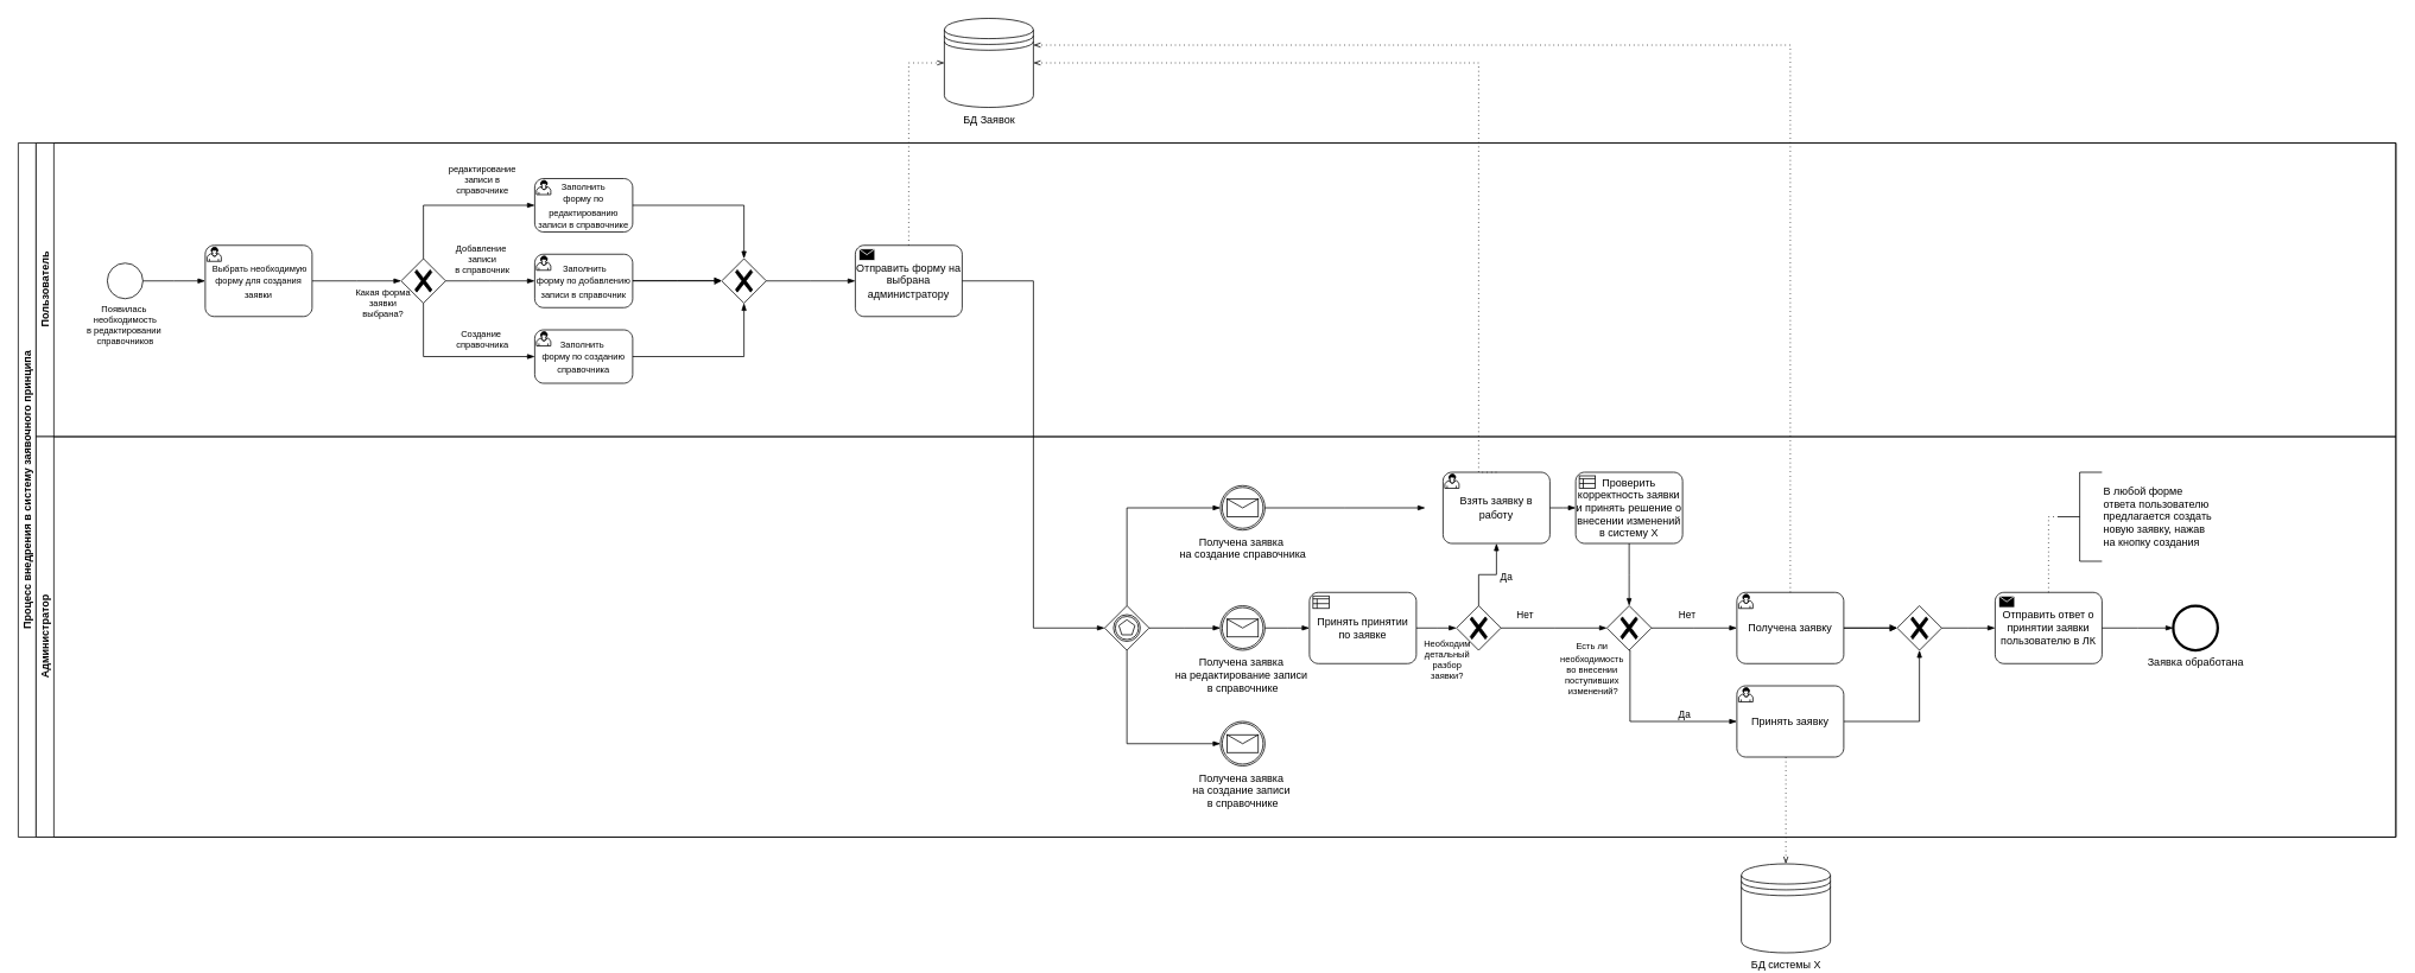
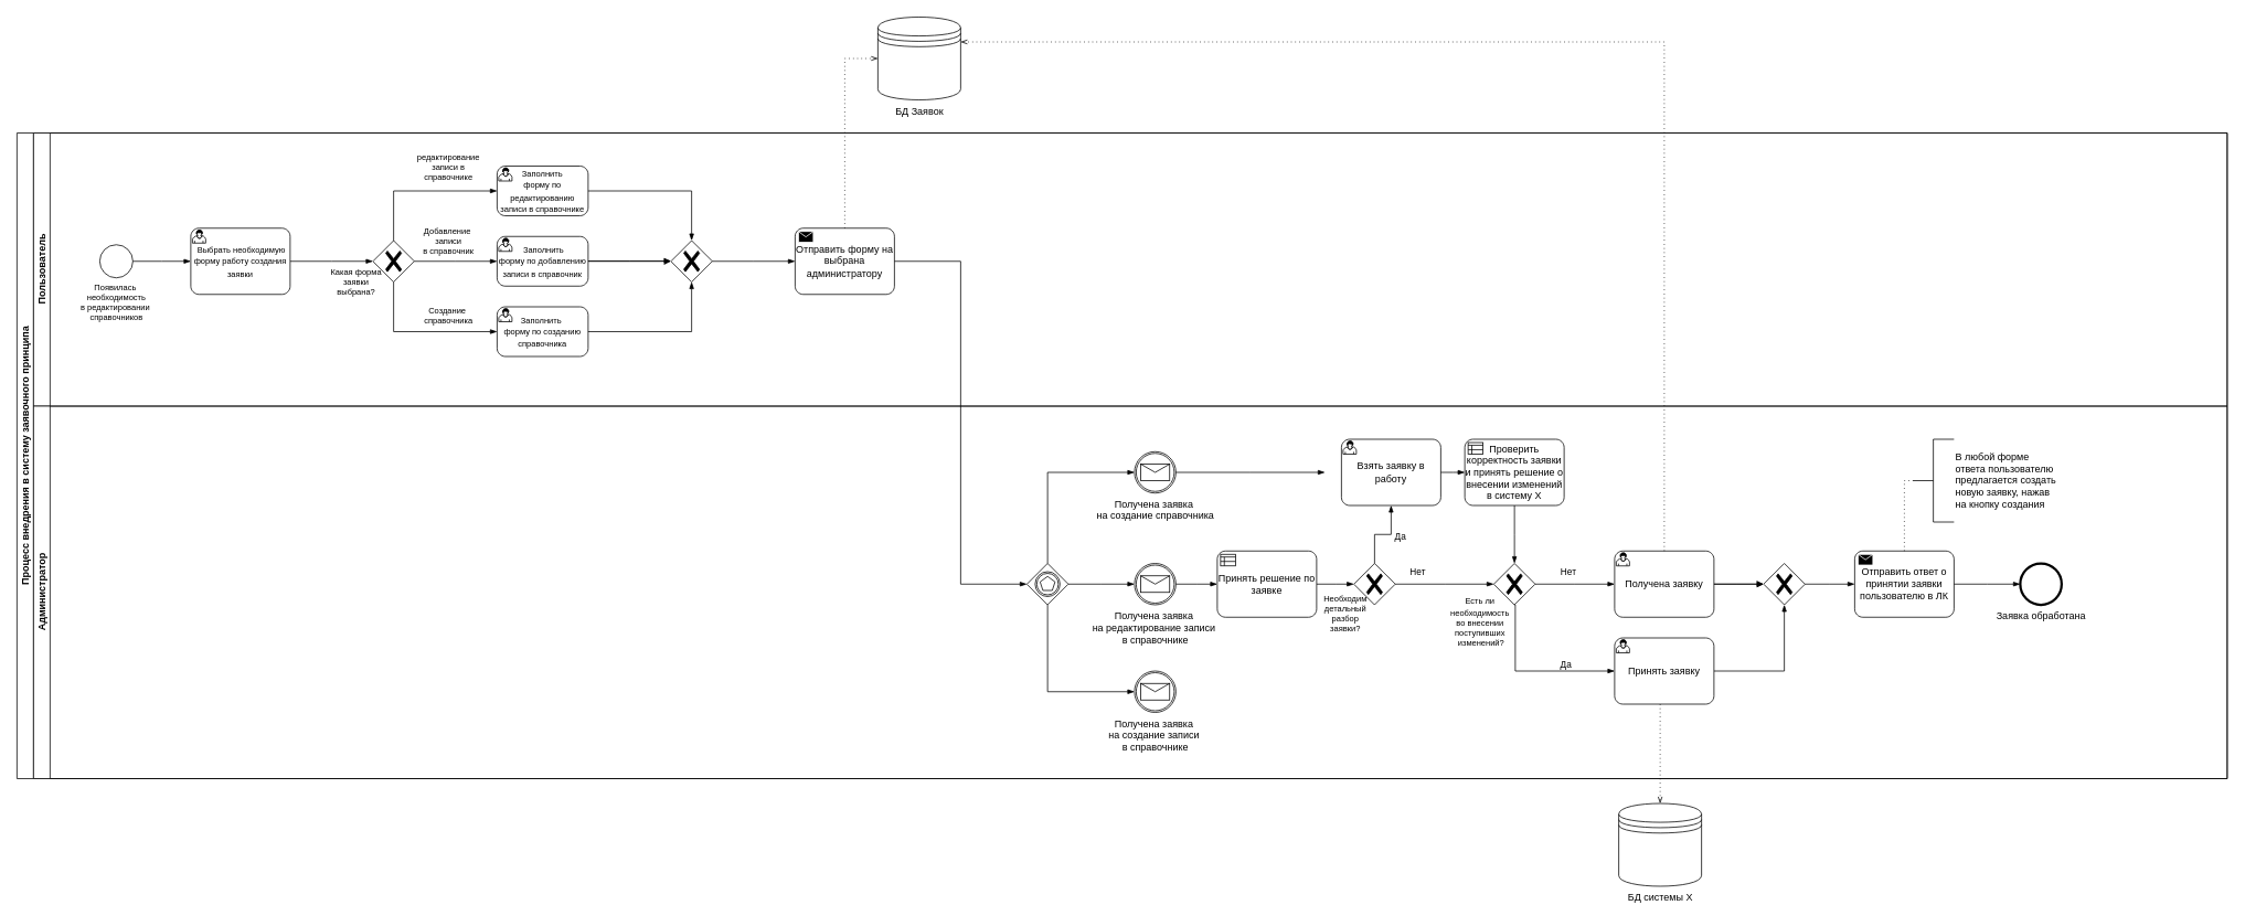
- <mxCell id="72" value="" style="edgeStyle=elbowEdgeStyle;fontSize=12;html=1;endFill=0;startFill=0;endSize=6;startSize=6;dashed=1;dashPattern=1 4;endArrow=openThin;startArrow=none;rounded=0;exitX=0.5;exitY=0;exitDx=0;exitDy=0;exitPerimeter=0;entryX=1;entryY=0.5;entryDx=0;entryDy=0;" parent="1" source="63" target="70" edge="1"><mxGeometry width="160" relative="1" as="geometry"><mxPoint x="1490" y="290" as="sourcePoint" /><mxPoint x="1650" y="290" as="targetPoint" /><Array as="points"><mxPoint x="1660" y="300" /></Array></mxGeometry></mxCell>
- <mxCell id="15" value="&lt;span style=&quot;font-size: 10px;&quot;&gt;&amp;nbsp;Выбрать необходимую форму для создания заявки&lt;/span&gt;" style="points=[[0.25,0,0],[0.5,0,0],[0.75,0,0],[1,0.25,0],[1,0.5,0],[1,0.75,0],[0.75,1,0],[0.5,1,0],[0.25,1,0],[0,0.75,0],[0,0.5,0],[0,0.25,0]];shape=mxgraph.bpmn.task;whiteSpace=wrap;rectStyle=rounded;size=10;html=1;container=1;expand=0;collapsible=0;taskMarker=user;" parent="3" vertex="1"><mxGeometry x="190" y="115" width="120" height="80" as="geometry" /></mxCell>
+ <mxCell id="15" value="&lt;span style=&quot;font-size: 10px;&quot;&gt;&amp;nbsp;Выбрать необходимую форму работу создания заявки&lt;/span&gt;" style="points=[[0.25,0,0],[0.5,0,0],[0.75,0,0],[1,0.25,0],[1,0.5,0],[1,0.75,0],[0.75,1,0],[0.5,1,0],[0.25,1,0],[0,0.75,0],[0,0.5,0],[0,0.25,0]];shape=mxgraph.bpmn.task;whiteSpace=wrap;rectStyle=rounded;size=10;html=1;container=1;expand=0;collapsible=0;taskMarker=user;" parent="3" vertex="1"><mxGeometry x="190" y="115" width="120" height="80" as="geometry" /></mxCell>
- <mxCell id="64" value="Принять принятии по заявке" style="points=[[0.25,0,0],[0.5,0,0],[0.75,0,0],[1,0.25,0],[1,0.5,0],[1,0.75,0],[0.75,1,0],[0.5,1,0],[0.25,1,0],[0,0.75,0],[0,0.5,0],[0,0.25,0]];shape=mxgraph.bpmn.task;whiteSpace=wrap;rectStyle=rounded;size=10;html=1;container=1;expand=0;collapsible=0;taskMarker=businessRule;" parent="28" vertex="1"><mxGeometry x="1430" y="175" width="120" height="80" as="geometry" /></mxCell>
+ <mxCell id="64" value="Принять решение по заявке" style="points=[[0.25,0,0],[0.5,0,0],[0.75,0,0],[1,0.25,0],[1,0.5,0],[1,0.75,0],[0.75,1,0],[0.5,1,0],[0.25,1,0],[0,0.75,0],[0,0.5,0],[0,0.25,0]];shape=mxgraph.bpmn.task;whiteSpace=wrap;rectStyle=rounded;size=10;html=1;container=1;expand=0;collapsible=0;taskMarker=businessRule;" parent="28" vertex="1"><mxGeometry x="1430" y="175" width="120" height="80" as="geometry" /></mxCell>
